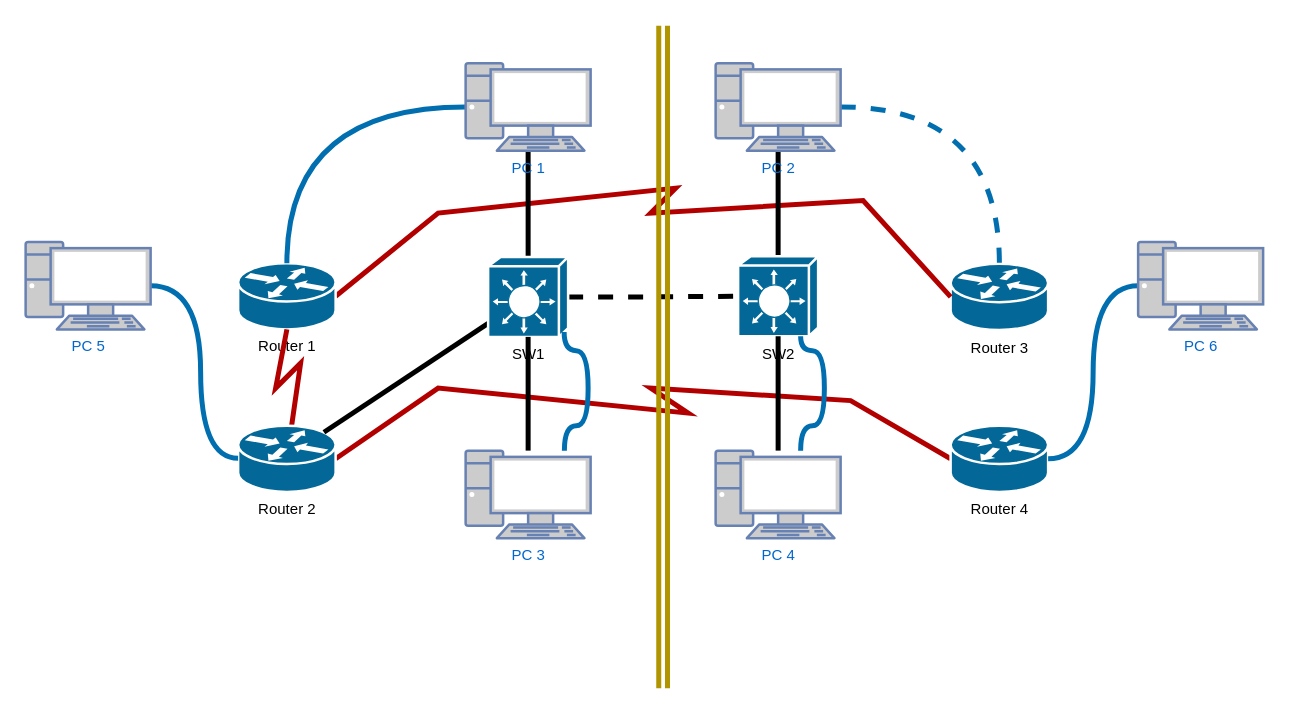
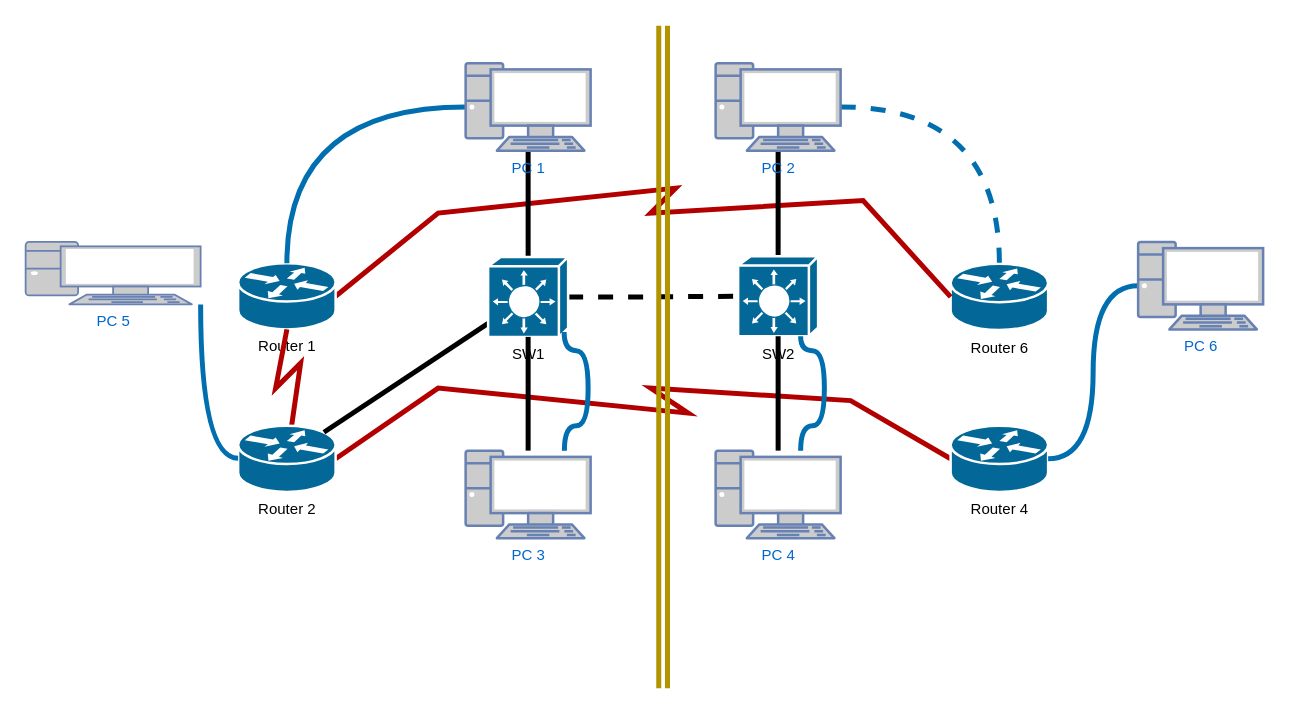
- <mxCell id="25" value="PC 5" style="fontColor=#0066CC;verticalAlign=top;verticalLabelPosition=bottom;labelPosition=center;align=center;html=1;outlineConnect=0;fillColor=#CCCCCC;strokeColor=#6881B3;gradientColor=none;gradientDirection=north;strokeWidth=2;shape=mxgraph.networks.pc;" parent="1" vertex="1"><mxGeometry x="20" y="193" width="100" height="70" as="geometry" /></mxCell>
+ <mxCell id="25" value="PC 5" style="fontColor=#0066CC;verticalAlign=top;verticalLabelPosition=bottom;labelPosition=center;align=center;html=1;outlineConnect=0;fillColor=#CCCCCC;strokeColor=#6881B3;gradientColor=none;gradientDirection=north;strokeWidth=2;shape=mxgraph.networks.pc;" parent="1" vertex="1"><mxGeometry x="20" y="193" width="140" height="50" as="geometry" /></mxCell>
- <mxCell id="2" value="Router 3" style="shape=mxgraph.cisco.routers.router;html=1;pointerEvents=1;dashed=0;fillColor=#036897;strokeColor=#ffffff;strokeWidth=2;verticalLabelPosition=bottom;verticalAlign=top;align=center;outlineConnect=0;" parent="1" vertex="1"><mxGeometry x="760" y="210.5" width="78" height="53" as="geometry" /></mxCell>
+ <mxCell id="2" value="Router 6" style="shape=mxgraph.cisco.routers.router;html=1;pointerEvents=1;dashed=0;fillColor=#036897;strokeColor=#ffffff;strokeWidth=2;verticalLabelPosition=bottom;verticalAlign=top;align=center;outlineConnect=0;" parent="1" vertex="1"><mxGeometry x="760" y="210.5" width="78" height="53" as="geometry" /></mxCell>
